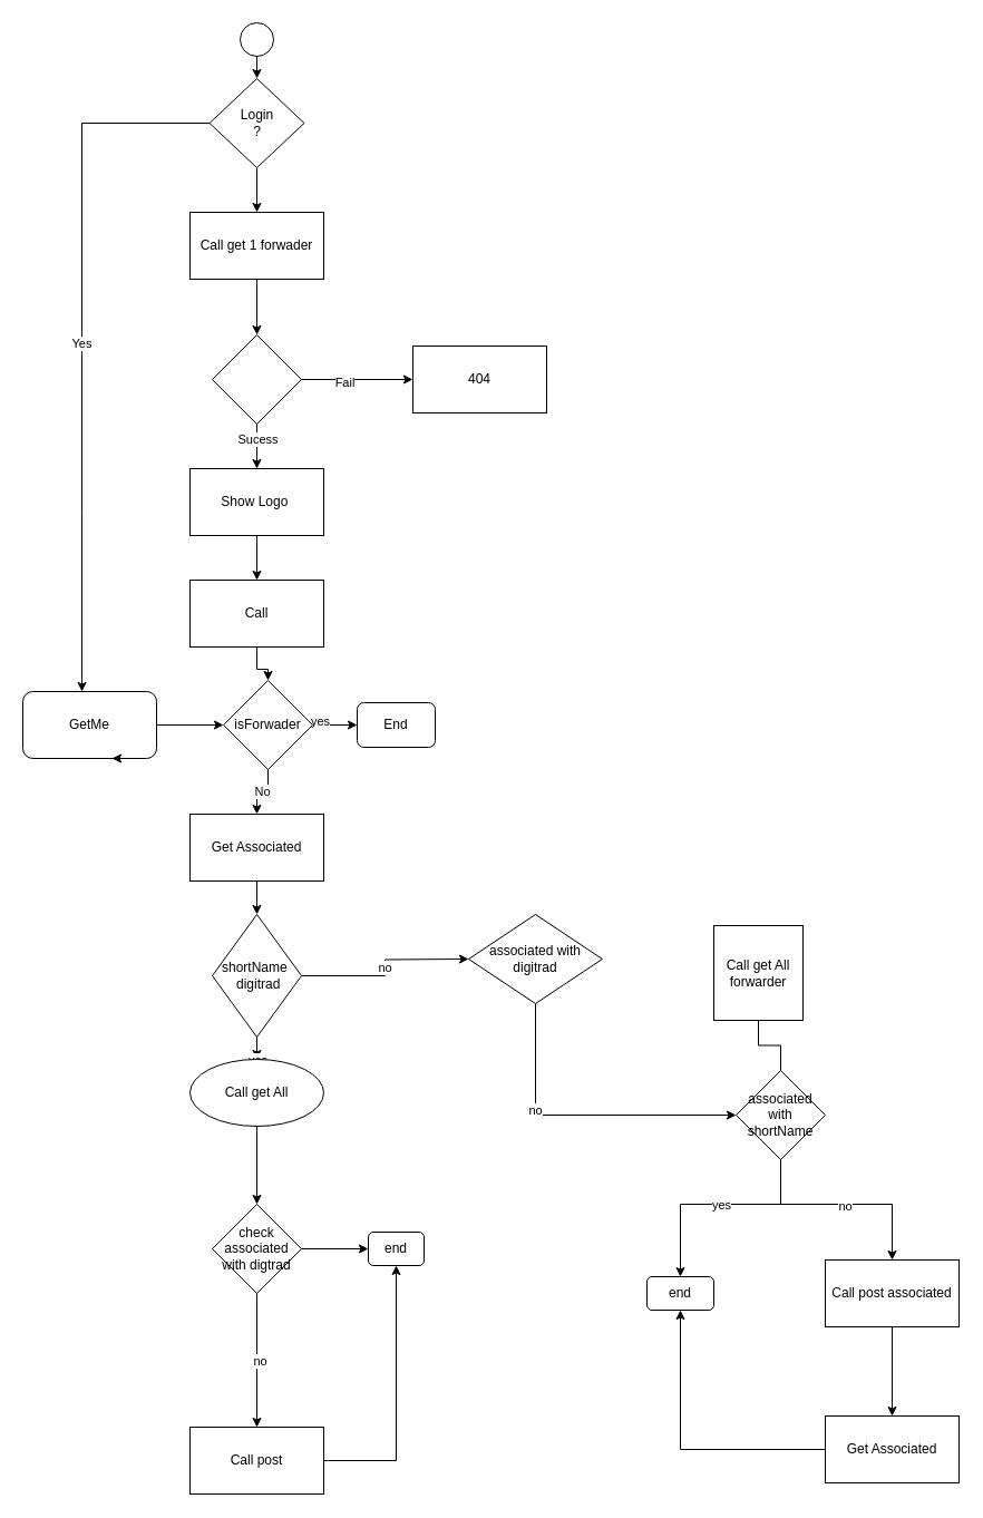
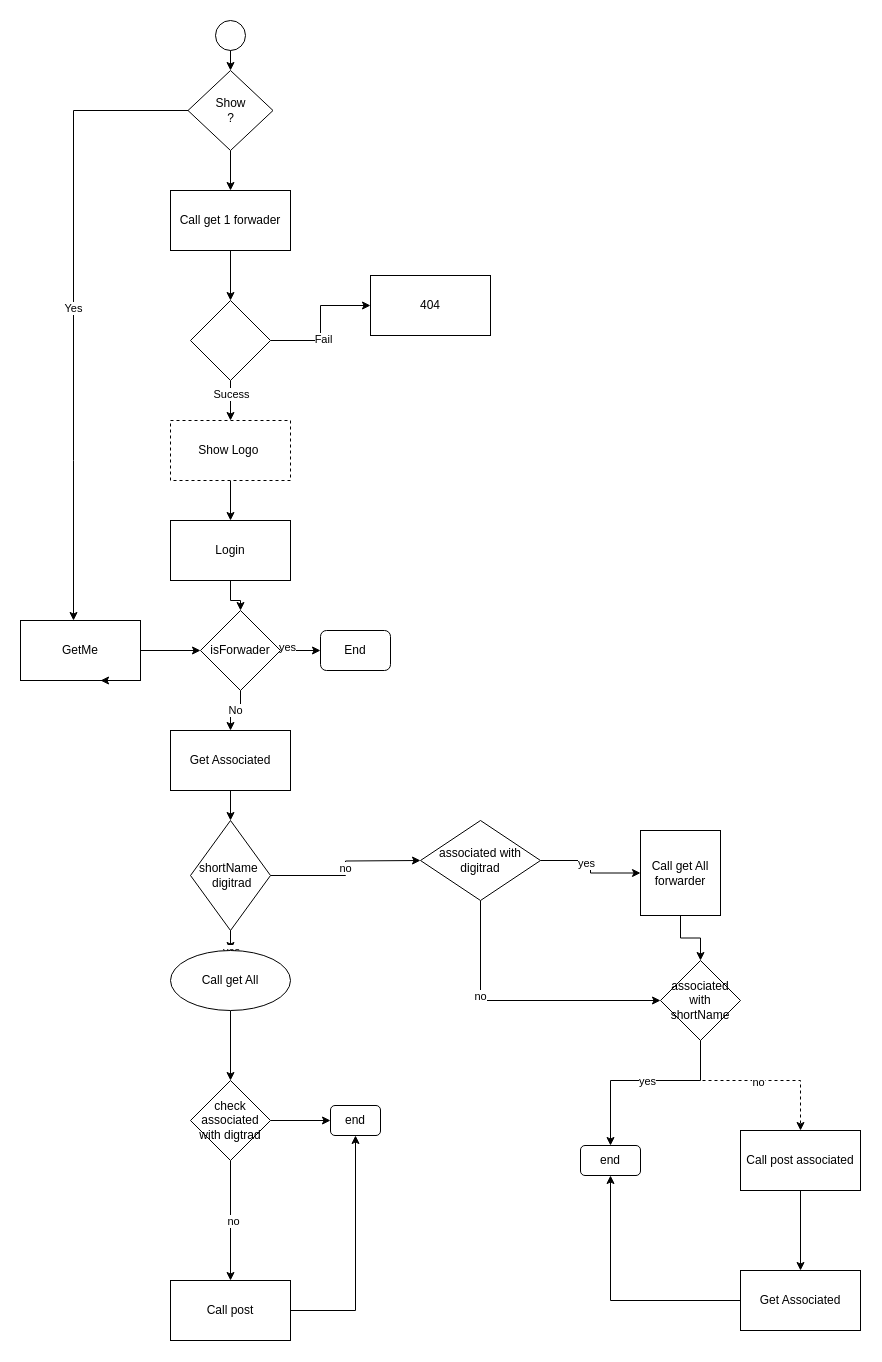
- <mxCell id="35" value="Login&lt;br&gt;?" style="rhombus;whiteSpace=wrap;html=1;" vertex="1" parent="1"><mxGeometry x="187.5" y="70" width="85" height="80" as="geometry" /></mxCell>
+ <mxCell id="35" value="Show&lt;br&gt;?" style="rhombus;whiteSpace=wrap;html=1;" vertex="1" parent="1"><mxGeometry x="187.5" y="70" width="85" height="80" as="geometry" /></mxCell>
- <mxCell id="9" value="404" style="whiteSpace=wrap;html=1;" vertex="1" parent="1"><mxGeometry x="370" y="310" width="120" height="60" as="geometry" /></mxCell>
+ <mxCell id="9" value="404" style="whiteSpace=wrap;html=1;" vertex="1" parent="1"><mxGeometry x="370" y="275" width="120" height="60" as="geometry" /></mxCell>
- <mxCell id="11" value="Show Logo&amp;nbsp;" style="whiteSpace=wrap;html=1;" vertex="1" parent="1"><mxGeometry x="170" y="420" width="120" height="60" as="geometry" /></mxCell>
+ <mxCell id="11" value="Show Logo&amp;nbsp;" style="whiteSpace=wrap;html=1;dashed=1;" vertex="1" parent="1"><mxGeometry x="170" y="420" width="120" height="60" as="geometry" /></mxCell>
- <mxCell id="13" value="Call&lt;br&gt;" style="whiteSpace=wrap;html=1;" vertex="1" parent="1"><mxGeometry x="170" y="520" width="120" height="60" as="geometry" /></mxCell>
+ <mxCell id="13" value="Login&lt;br&gt;" style="whiteSpace=wrap;html=1;" vertex="1" parent="1"><mxGeometry x="170" y="520" width="120" height="60" as="geometry" /></mxCell>
- <mxCell id="37" value="GetMe" style="whiteSpace=wrap;html=1;rounded=1;" vertex="1" parent="1"><mxGeometry x="20" y="620" width="120" height="60" as="geometry" /></mxCell>
+ <mxCell id="37" value="GetMe" style="whiteSpace=wrap;html=1;" vertex="1" parent="1"><mxGeometry x="20" y="620" width="120" height="60" as="geometry" /></mxCell>
+ <mxCell id="42" style="edgeStyle=orthogonalEdgeStyle;rounded=0;orthogonalLoop=1;jettySize=auto;html=1;entryX=0;entryY=0.5;entryDx=0;entryDy=0;" edge="1" parent="1" source="46" target="48"><mxGeometry relative="1" as="geometry" /></mxCell>
+ <mxCell id="43" value="yes&lt;br&gt;" style="edgeLabel;html=1;align=center;verticalAlign=middle;resizable=0;points=[];" vertex="1" connectable="0" parent="42"><mxGeometry x="-0.2" y="-2" relative="1" as="geometry"><mxPoint as="offset" /></mxGeometry></mxCell>
- <mxCell id="47" style="edgeStyle=orthogonalEdgeStyle;rounded=0;orthogonalLoop=1;jettySize=auto;html=1;endArrow=none;" edge="1" parent="1" source="48" target="53"><mxGeometry relative="1" as="geometry" /></mxCell>
+ <mxCell id="47" style="edgeStyle=orthogonalEdgeStyle;rounded=0;orthogonalLoop=1;jettySize=auto;html=1;" edge="1" parent="1" source="48" target="53"><mxGeometry relative="1" as="geometry" /></mxCell>
- <mxCell id="49" style="edgeStyle=orthogonalEdgeStyle;rounded=0;orthogonalLoop=1;jettySize=auto;html=1;entryX=0.5;entryY=0;entryDx=0;entryDy=0;entryPerimeter=0;" edge="1" parent="1" source="53" target="55"><mxGeometry relative="1" as="geometry"><mxPoint x="510" y="1090" as="targetPoint" /><Array as="points"><mxPoint x="700" y="1080" /><mxPoint x="800" y="1080" /></Array></mxGeometry></mxCell>
+ <mxCell id="49" style="edgeStyle=orthogonalEdgeStyle;rounded=0;orthogonalLoop=1;jettySize=auto;html=1;entryX=0.5;entryY=0;entryDx=0;entryDy=0;entryPerimeter=0;dashed=1;" edge="1" parent="1" source="53" target="55"><mxGeometry relative="1" as="geometry"><mxPoint x="510" y="1090" as="targetPoint" /><Array as="points"><mxPoint x="700" y="1080" /><mxPoint x="800" y="1080" /></Array></mxGeometry></mxCell>
